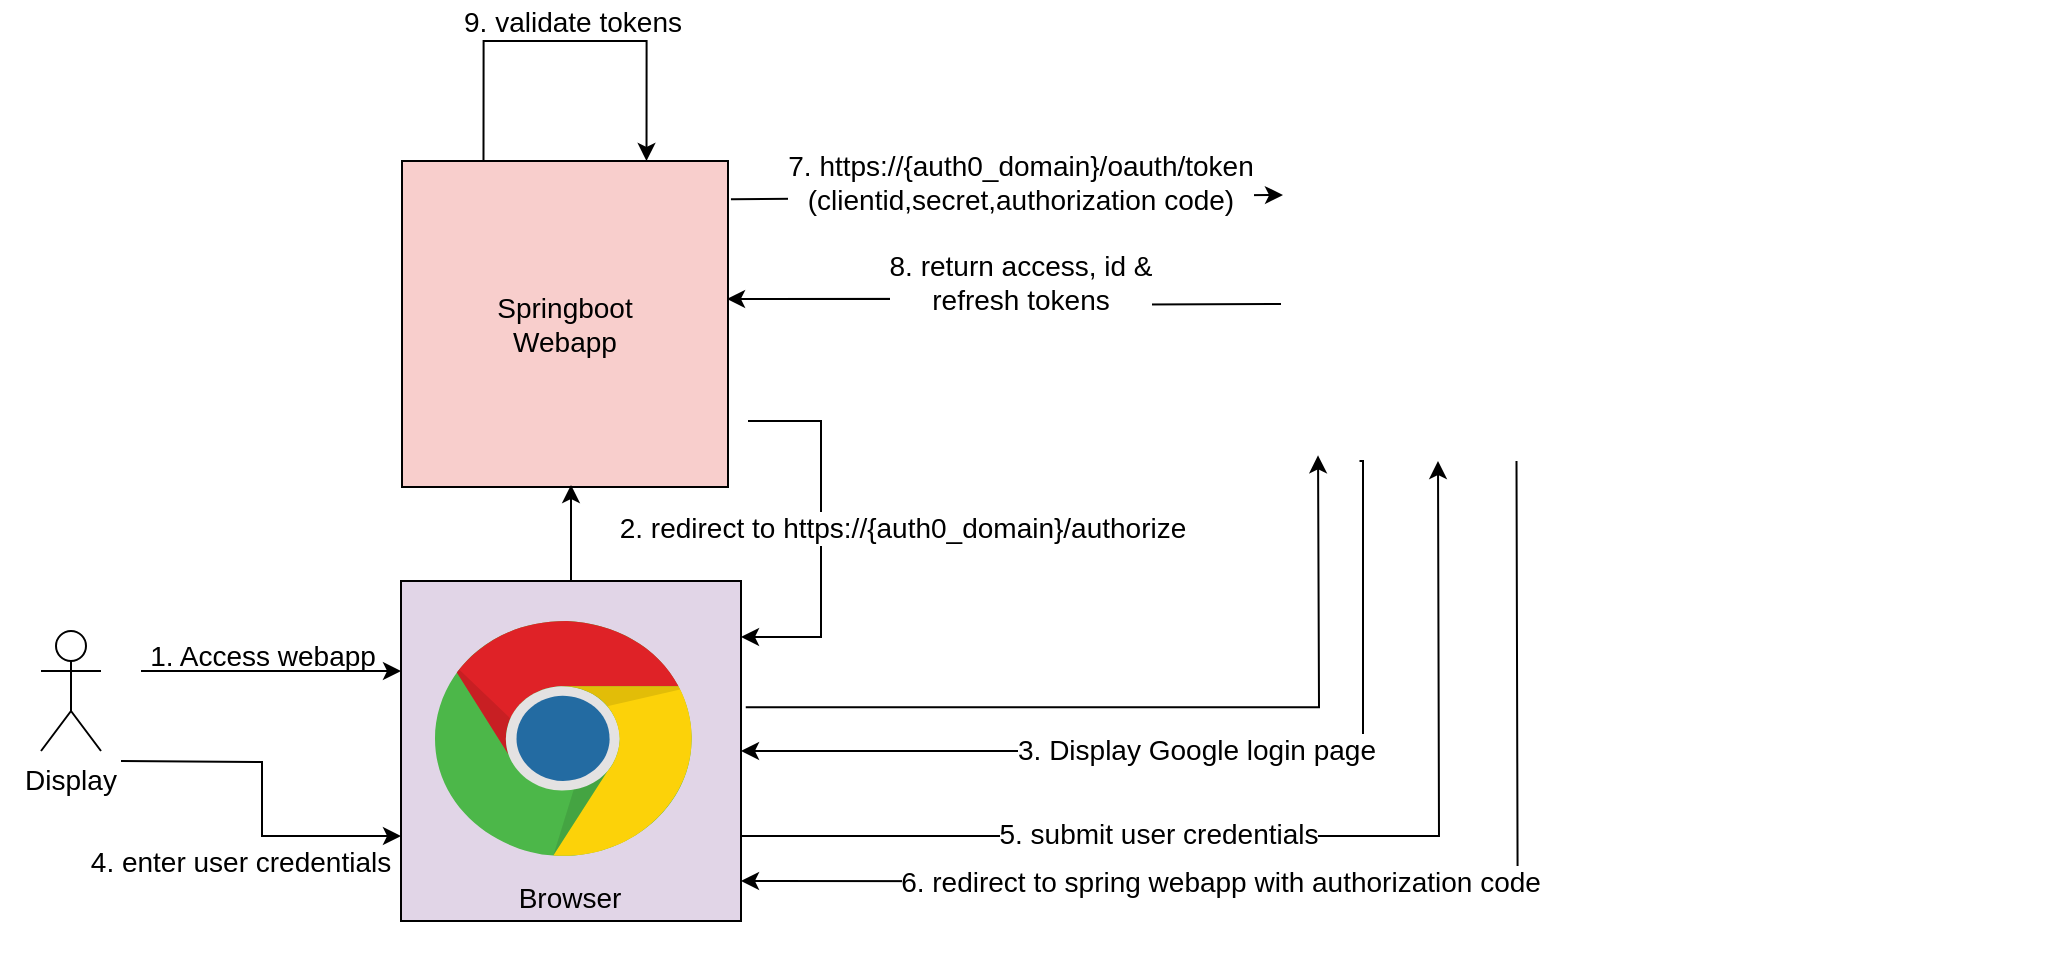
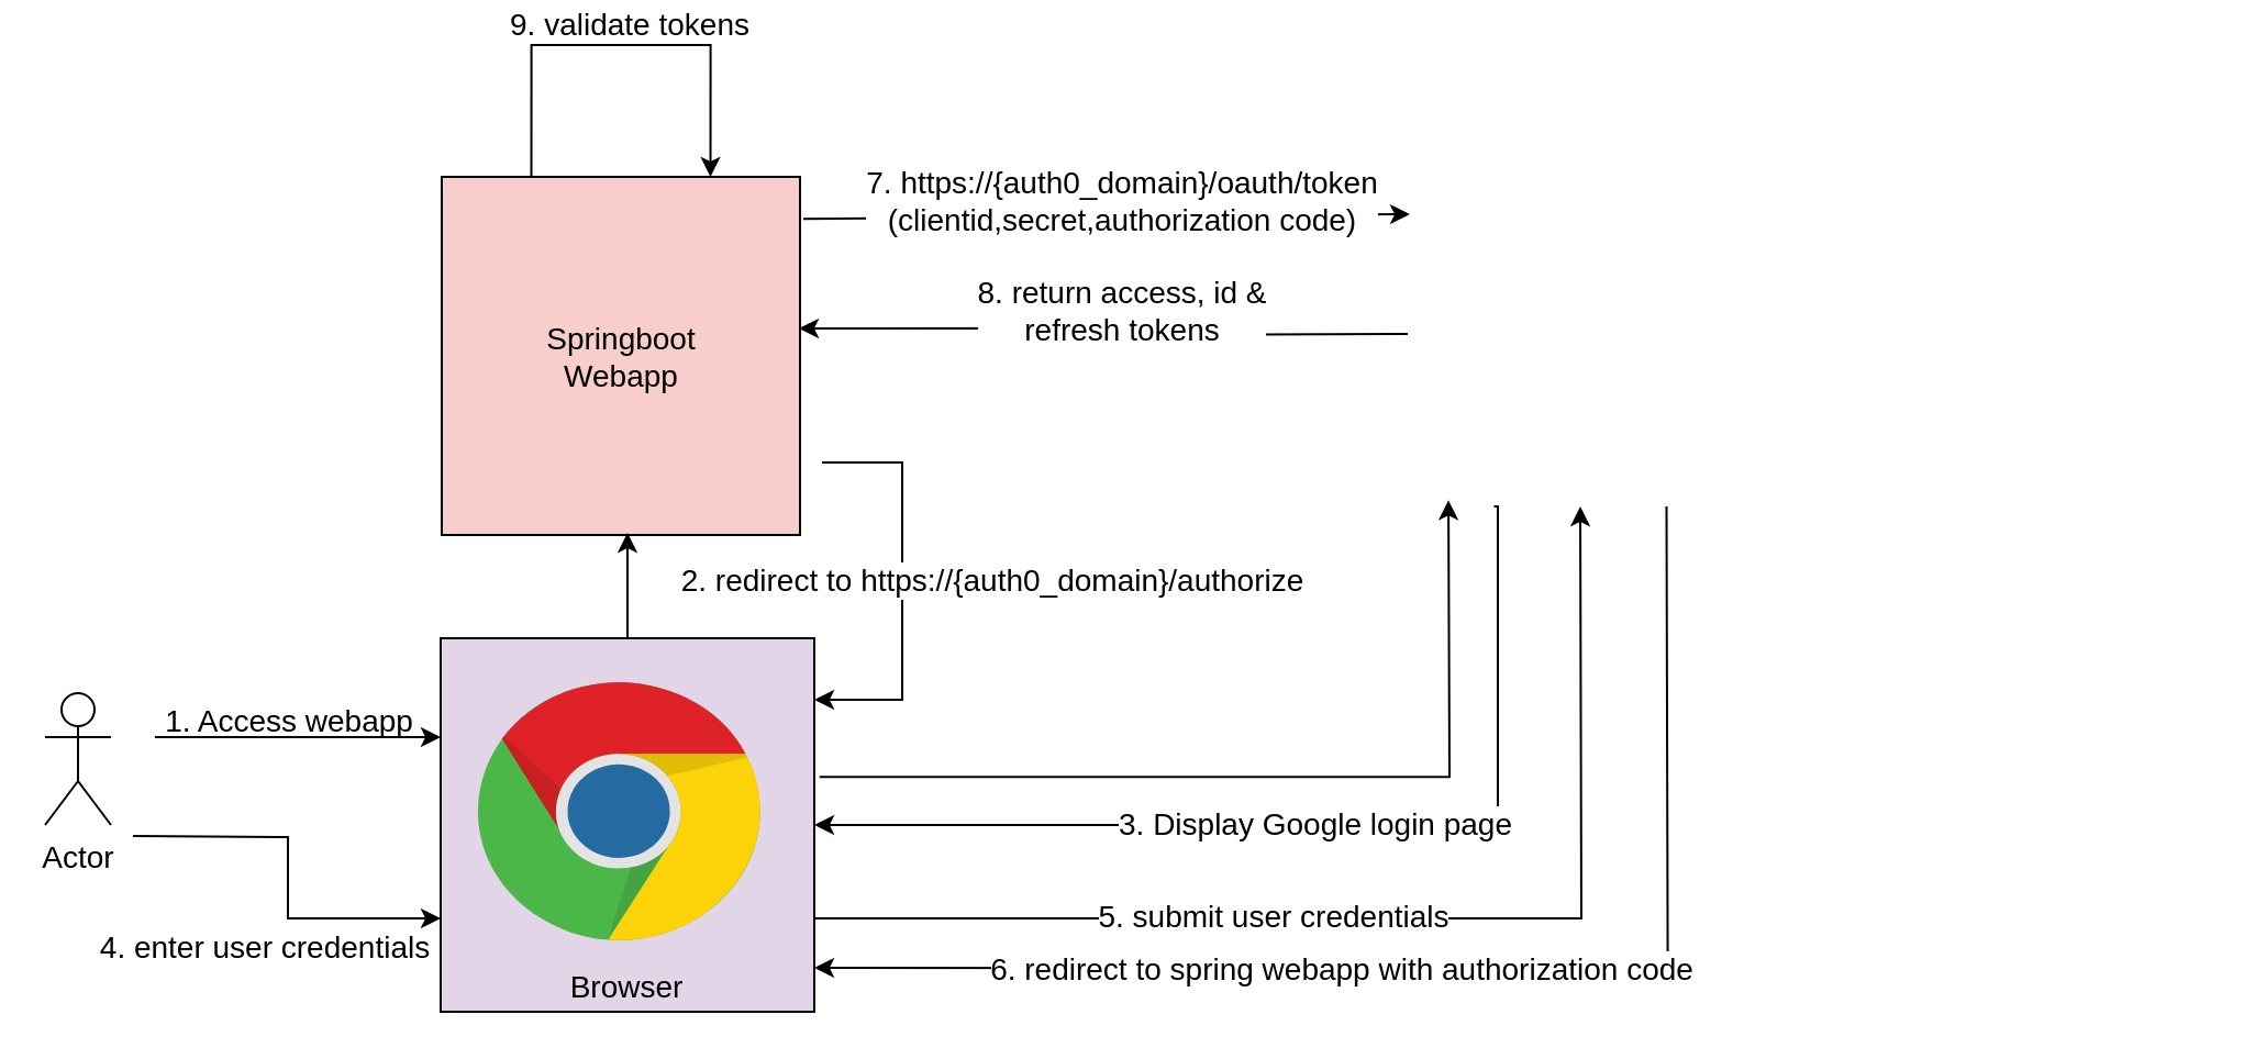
- <mxCell id="11" value="Display" style="shape=umlActor;verticalLabelPosition=bottom;verticalAlign=top;html=1;outlineConnect=0;labelBackgroundColor=none;fontSize=14;" parent="1" vertex="1"><mxGeometry x="20" y="315" width="30" height="60" as="geometry" /></mxCell>
+ <mxCell id="11" value="Actor" style="shape=umlActor;verticalLabelPosition=bottom;verticalAlign=top;html=1;outlineConnect=0;labelBackgroundColor=none;fontSize=14;" parent="1" vertex="1"><mxGeometry x="20" y="315" width="30" height="60" as="geometry" /></mxCell>
